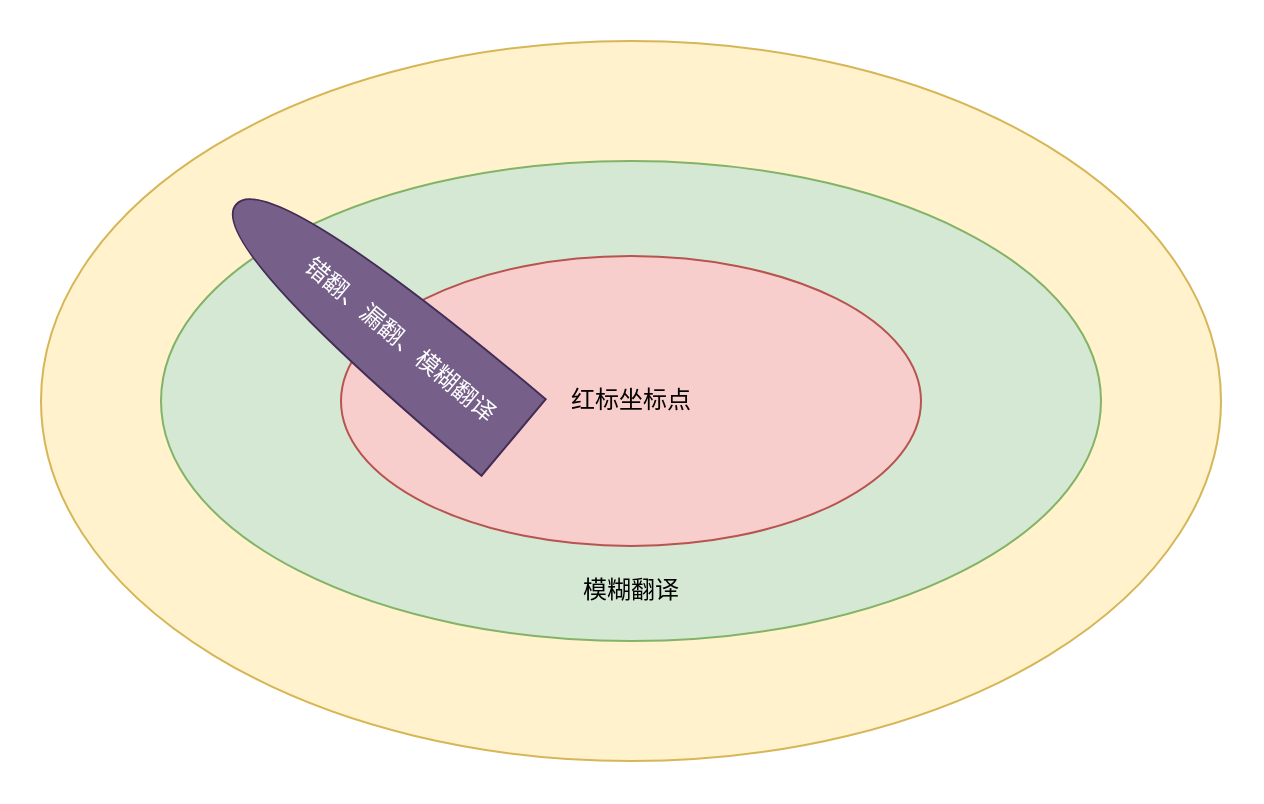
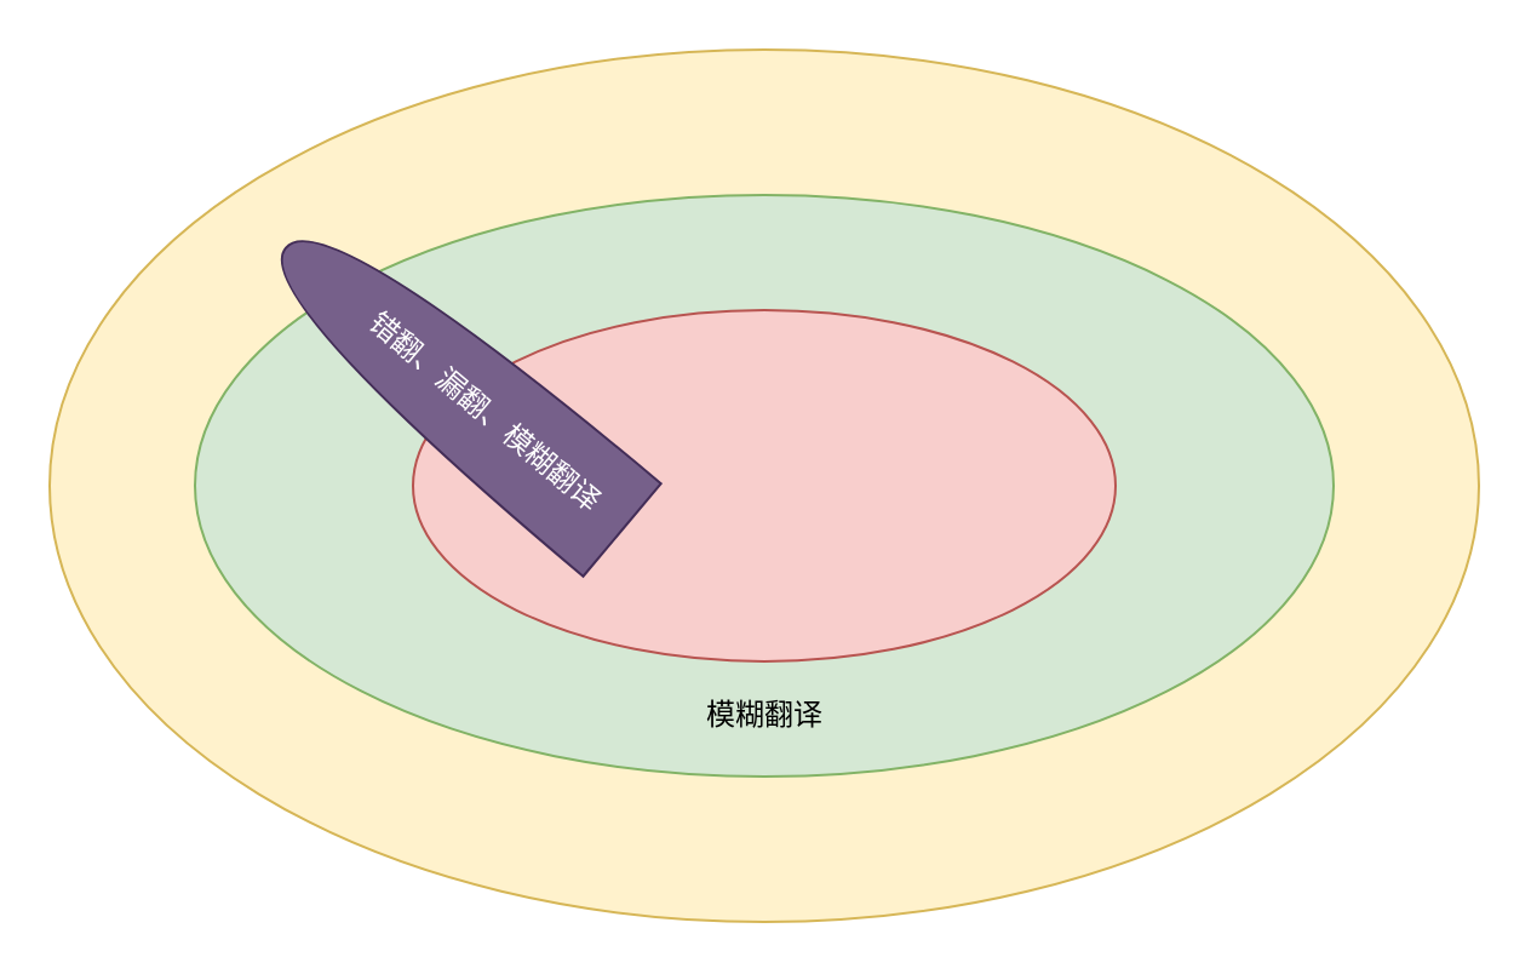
- <mxCell id="6" value="红标坐标点" style="text;html=1;strokeColor=none;fillColor=none;align=center;verticalAlign=middle;whiteSpace=wrap;rounded=0;" vertex="1" parent="1"><mxGeometry x="277.5" y="185" width="75" height="30" as="geometry" /></mxCell>
